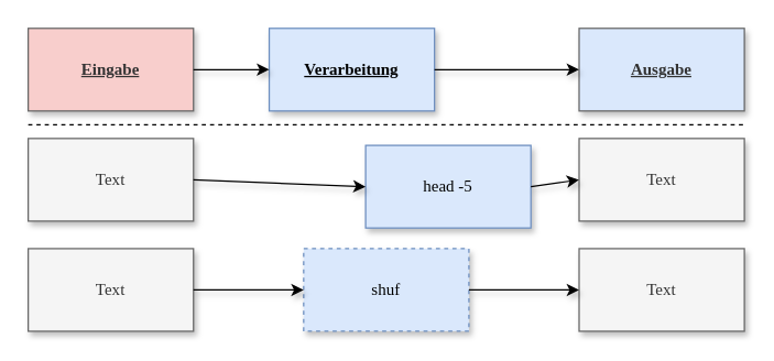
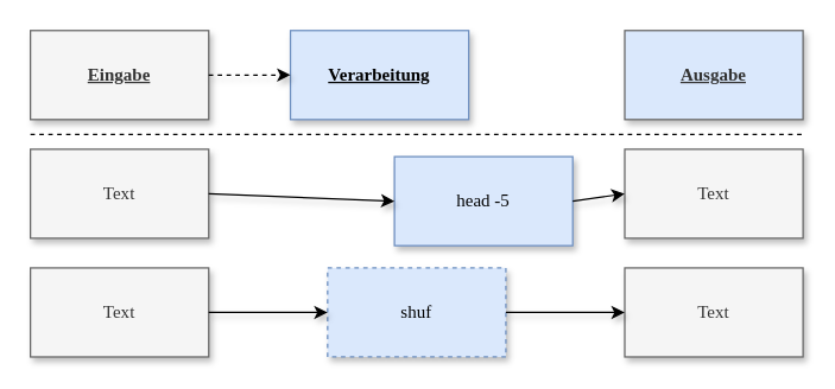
- <mxCell id="2" value="Eingabe" style="rounded=0;whiteSpace=wrap;html=1;fillColor=#f8cecc;fontColor=#333333;strokeColor=#666666;fontFamily=Roboto Mono;shadow=1;sketch=0;fontStyle=5;fontSource=https%3A%2F%2Ffonts.googleapis.com%2Fcss%3Ffamily%3DRoboto%2BMono;" vertex="1" parent="1"><mxGeometry x="20" y="20" width="120" height="60" as="geometry" /></mxCell>
+ <mxCell id="2" value="Eingabe" style="rounded=0;whiteSpace=wrap;html=1;fillColor=#f5f5f5;fontColor=#333333;strokeColor=#666666;fontFamily=Roboto Mono;shadow=1;sketch=0;fontStyle=5;fontSource=https%3A%2F%2Ffonts.googleapis.com%2Fcss%3Ffamily%3DRoboto%2BMono;" vertex="1" parent="1"><mxGeometry x="20" y="20" width="120" height="60" as="geometry" /></mxCell>
- <mxCell id="5" value="" style="endArrow=classic;html=1;rounded=0;exitX=1;exitY=0.5;exitDx=0;exitDy=0;entryX=0;entryY=0.5;entryDx=0;entryDy=0;fontFamily=Roboto Mono;shadow=1;sketch=0;fontSource=https%3A%2F%2Ffonts.googleapis.com%2Fcss%3Ffamily%3DRoboto%2BMono;" edge="1" parent="1" source="2" target="3"><mxGeometry width="50" height="50" relative="1" as="geometry"><mxPoint x="200" y="170" as="sourcePoint" /><mxPoint x="250" y="120" as="targetPoint" /></mxGeometry></mxCell>
+ <mxCell id="5" value="" style="endArrow=classic;html=1;rounded=0;exitX=1;exitY=0.5;exitDx=0;exitDy=0;entryX=0;entryY=0.5;entryDx=0;entryDy=0;fontFamily=Roboto Mono;shadow=1;sketch=0;fontSource=https%3A%2F%2Ffonts.googleapis.com%2Fcss%3Ffamily%3DRoboto%2BMono;dashed=1;" edge="1" parent="1" source="2" target="3"><mxGeometry width="50" height="50" relative="1" as="geometry"><mxPoint x="200" y="170" as="sourcePoint" /><mxPoint x="250" y="120" as="targetPoint" /></mxGeometry></mxCell>
- <mxCell id="6" value="" style="endArrow=classic;html=1;rounded=0;exitX=1;exitY=0.5;exitDx=0;exitDy=0;entryX=0;entryY=0.5;entryDx=0;entryDy=0;fontFamily=Roboto Mono;shadow=1;sketch=0;fontSource=https%3A%2F%2Ffonts.googleapis.com%2Fcss%3Ffamily%3DRoboto%2BMono;" edge="1" parent="1" source="3" target="4"><mxGeometry width="50" height="50" relative="1" as="geometry"><mxPoint x="320" y="190" as="sourcePoint" /><mxPoint x="370" y="140" as="targetPoint" /></mxGeometry></mxCell>
